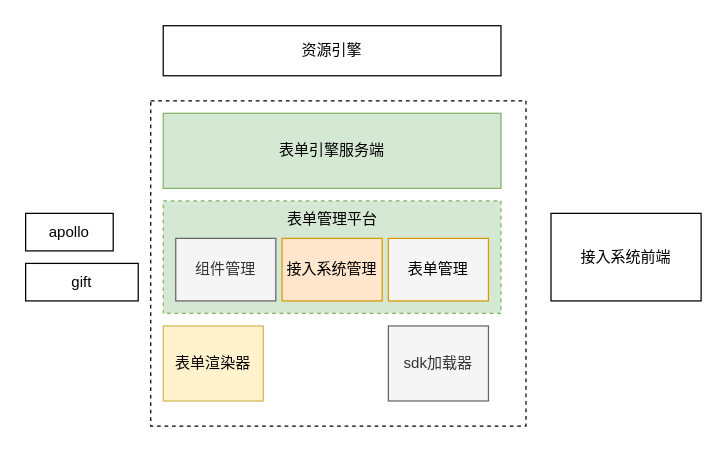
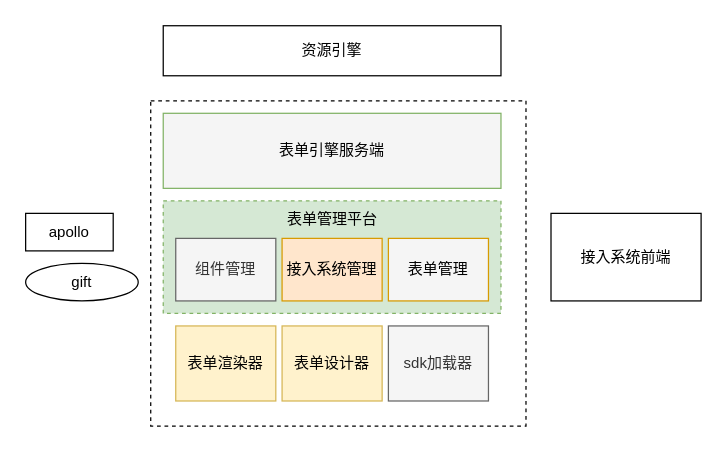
- <mxCell id="4" value="表单引擎服务端" style="rounded=0;whiteSpace=wrap;html=1;fillColor=#d5e8d4;strokeColor=#82b366;" vertex="1" parent="1"><mxGeometry x="130" y="90" width="270" height="60" as="geometry" /></mxCell>
+ <mxCell id="4" value="表单引擎服务端" style="rounded=0;whiteSpace=wrap;html=1;fillColor=#f5f5f5;strokeColor=#82b366;" vertex="1" parent="1"><mxGeometry x="130" y="90" width="270" height="60" as="geometry" /></mxCell>
- <mxCell id="15" value="gift" style="rounded=0;whiteSpace=wrap;html=1;" vertex="1" parent="1"><mxGeometry x="20" y="210" width="90" height="30" as="geometry" /></mxCell>
+ <mxCell id="15" value="gift" style="ellipse;whiteSpace=wrap;html=1;" vertex="1" parent="1"><mxGeometry x="20" y="210" width="90" height="30" as="geometry" /></mxCell>
- <mxCell id="7" value="表单渲染器" style="rounded=0;whiteSpace=wrap;html=1;fillColor=#fff2cc;strokeColor=#d6b656;" vertex="1" parent="1"><mxGeometry x="130" y="260" width="80" height="60" as="geometry" /></mxCell>
+ <mxCell id="7" value="表单渲染器" style="rounded=0;whiteSpace=wrap;html=1;fillColor=#fff2cc;strokeColor=#d6b656;" vertex="1" parent="1"><mxGeometry x="140" y="260" width="80" height="60" as="geometry" /></mxCell>
+ <mxCell id="6" value="表单设计器" style="rounded=0;whiteSpace=wrap;html=1;fillColor=#fff2cc;strokeColor=#d6b656;" vertex="1" parent="1"><mxGeometry x="225" y="260" width="80" height="60" as="geometry" /></mxCell>
